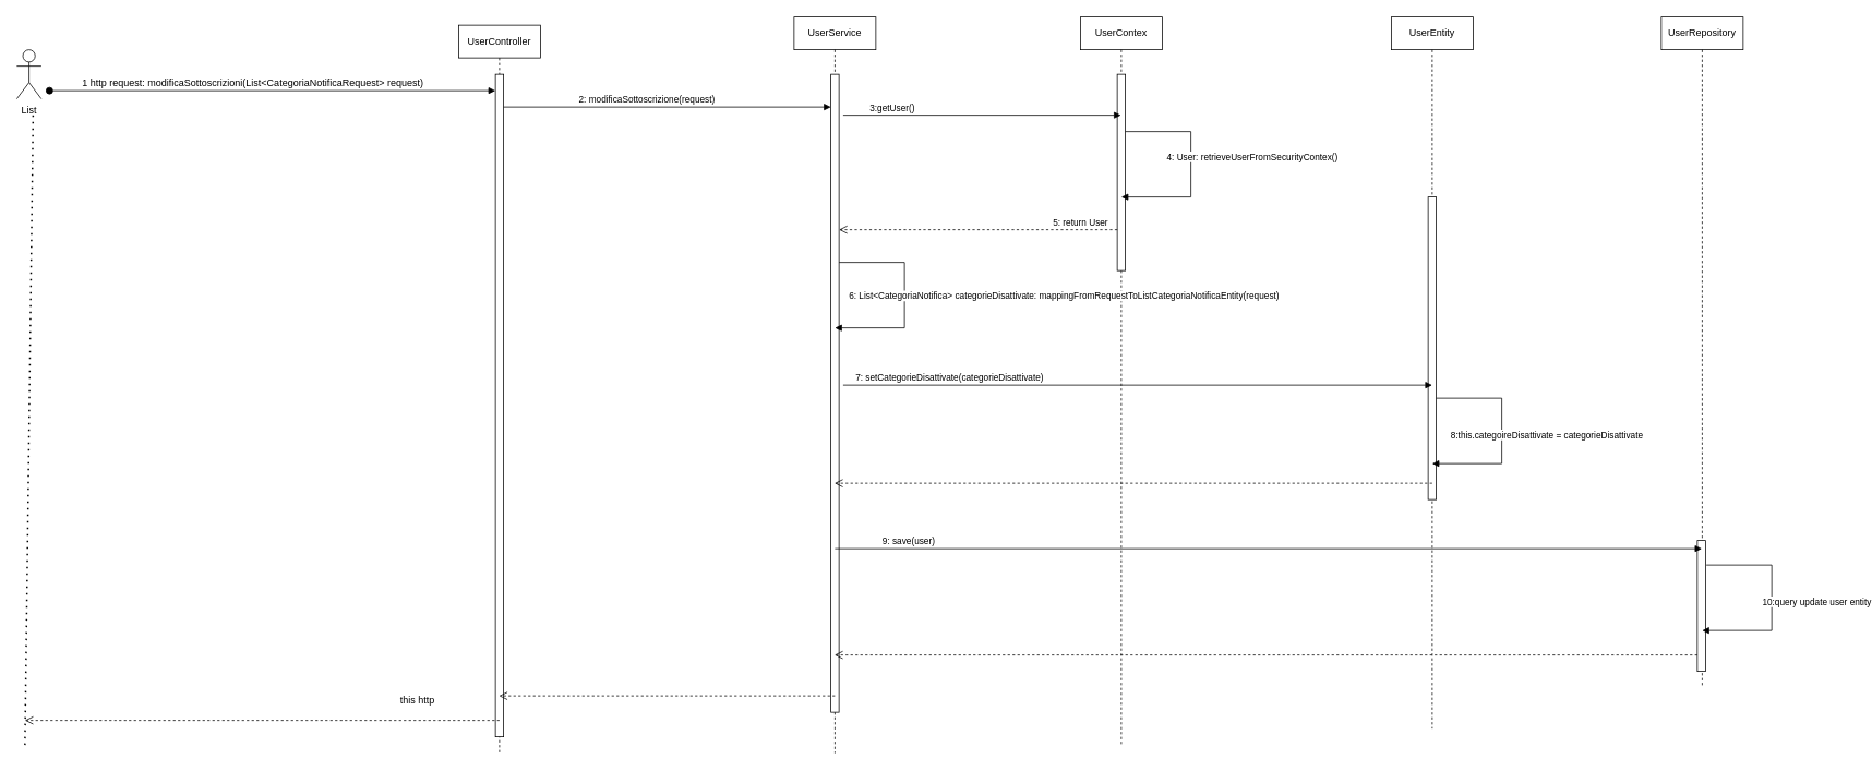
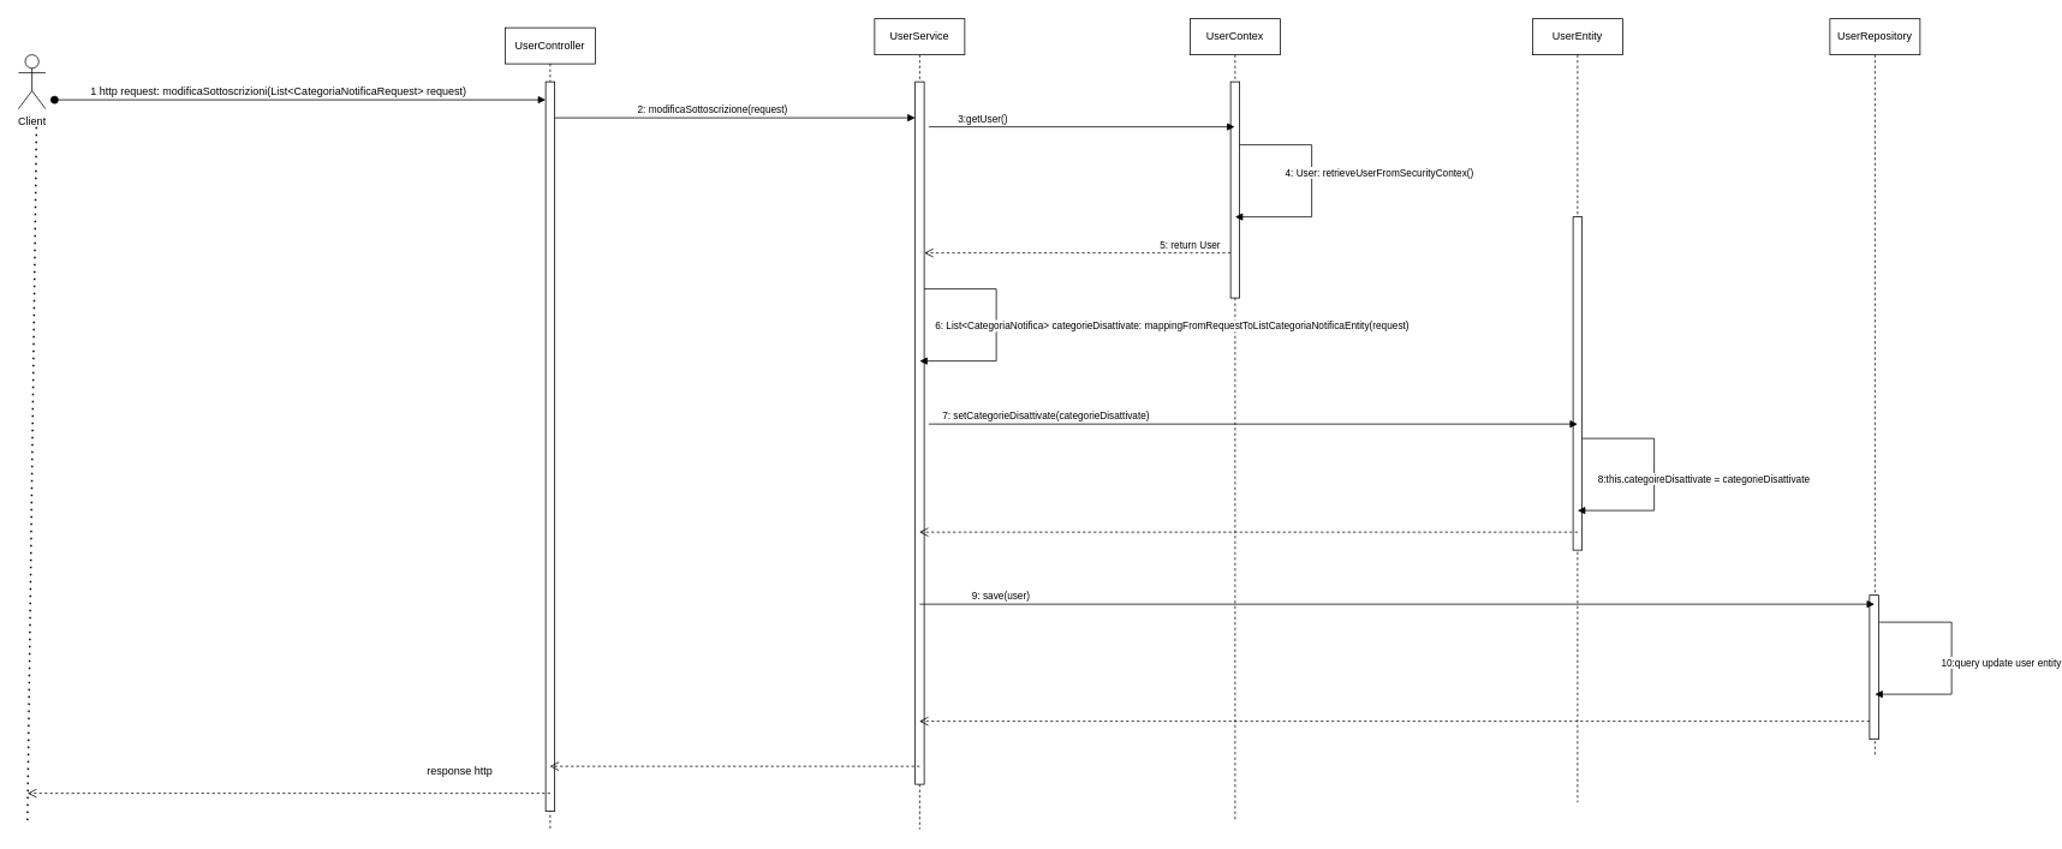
- <mxCell id="25" value="List" style="shape=umlActor;verticalLabelPosition=bottom;verticalAlign=top;html=1;" parent="1" vertex="1"><mxGeometry x="20" y="60" width="30" height="60" as="geometry" /></mxCell>
+ <mxCell id="25" value="Client" style="shape=umlActor;verticalLabelPosition=bottom;verticalAlign=top;html=1;" parent="1" vertex="1"><mxGeometry x="20" y="60" width="30" height="60" as="geometry" /></mxCell>
- <mxCell id="28" value="this http" style="text;html=1;align=center;verticalAlign=middle;whiteSpace=wrap;rounded=0;" parent="1" vertex="1"><mxGeometry x="440" y="840" width="140" height="30" as="geometry" /></mxCell>
+ <mxCell id="28" value="response http" style="text;html=1;align=center;verticalAlign=middle;whiteSpace=wrap;rounded=0;" parent="1" vertex="1"><mxGeometry x="440" y="840" width="140" height="30" as="geometry" /></mxCell>
